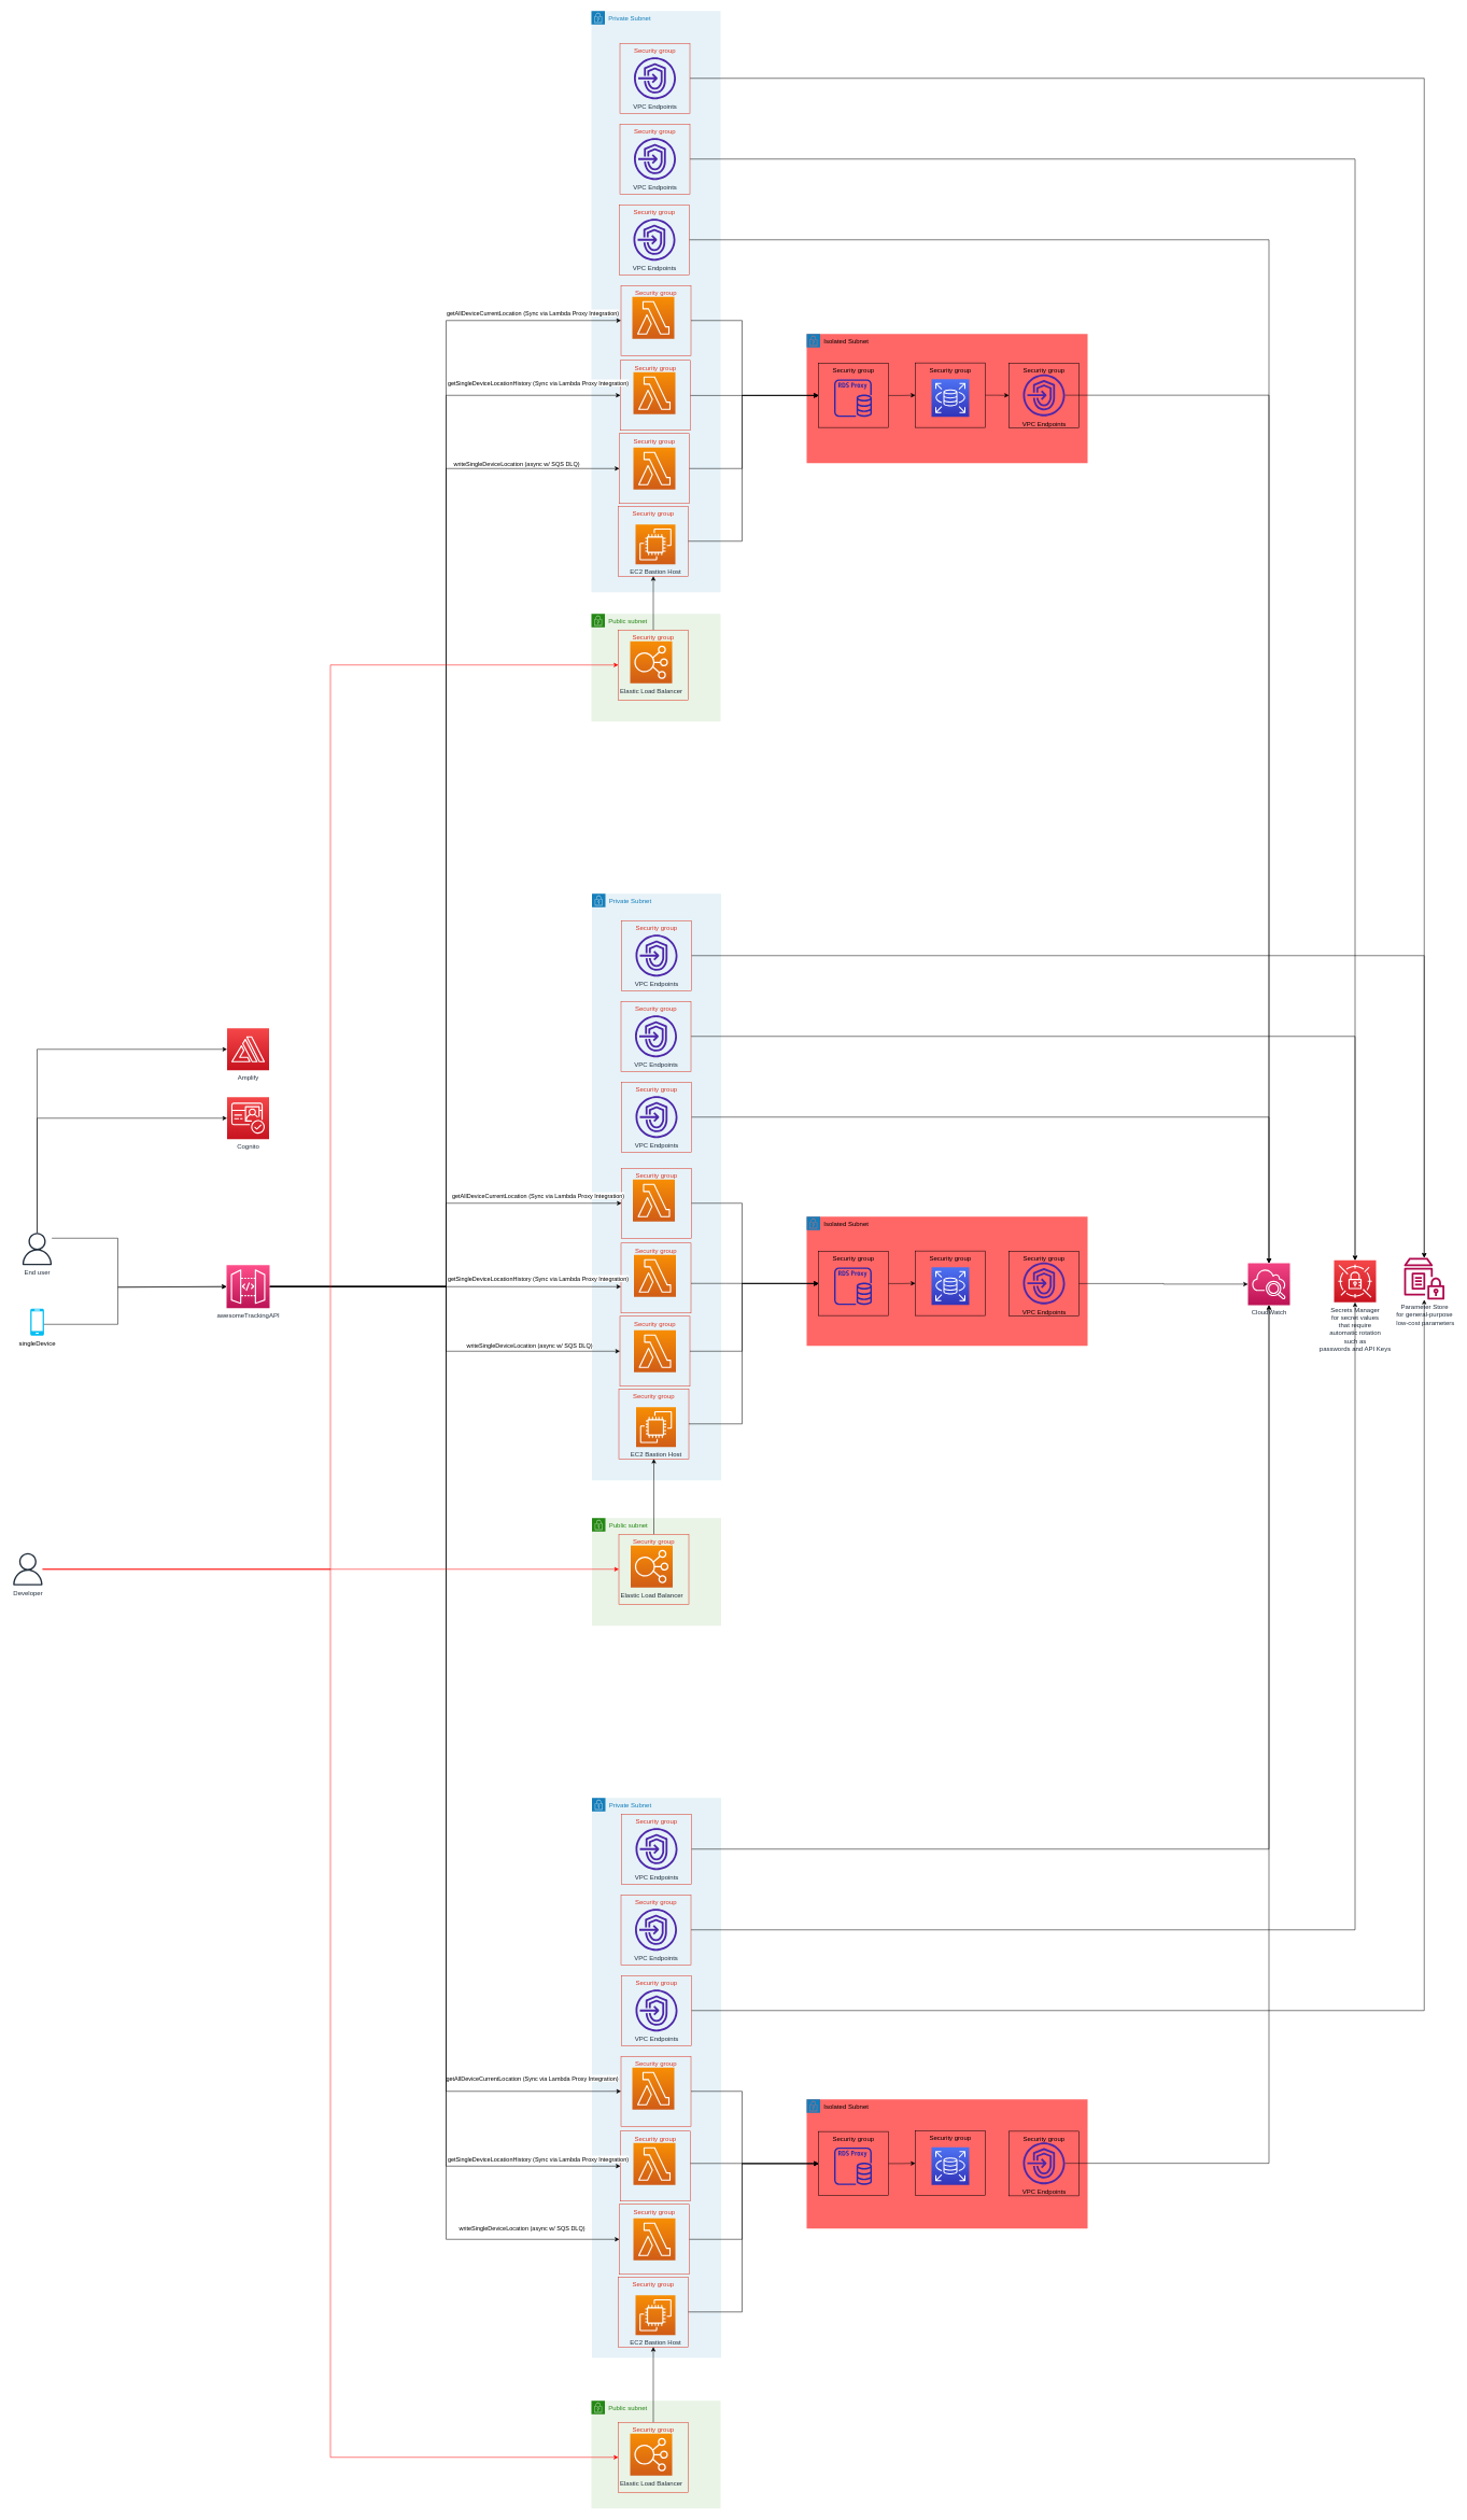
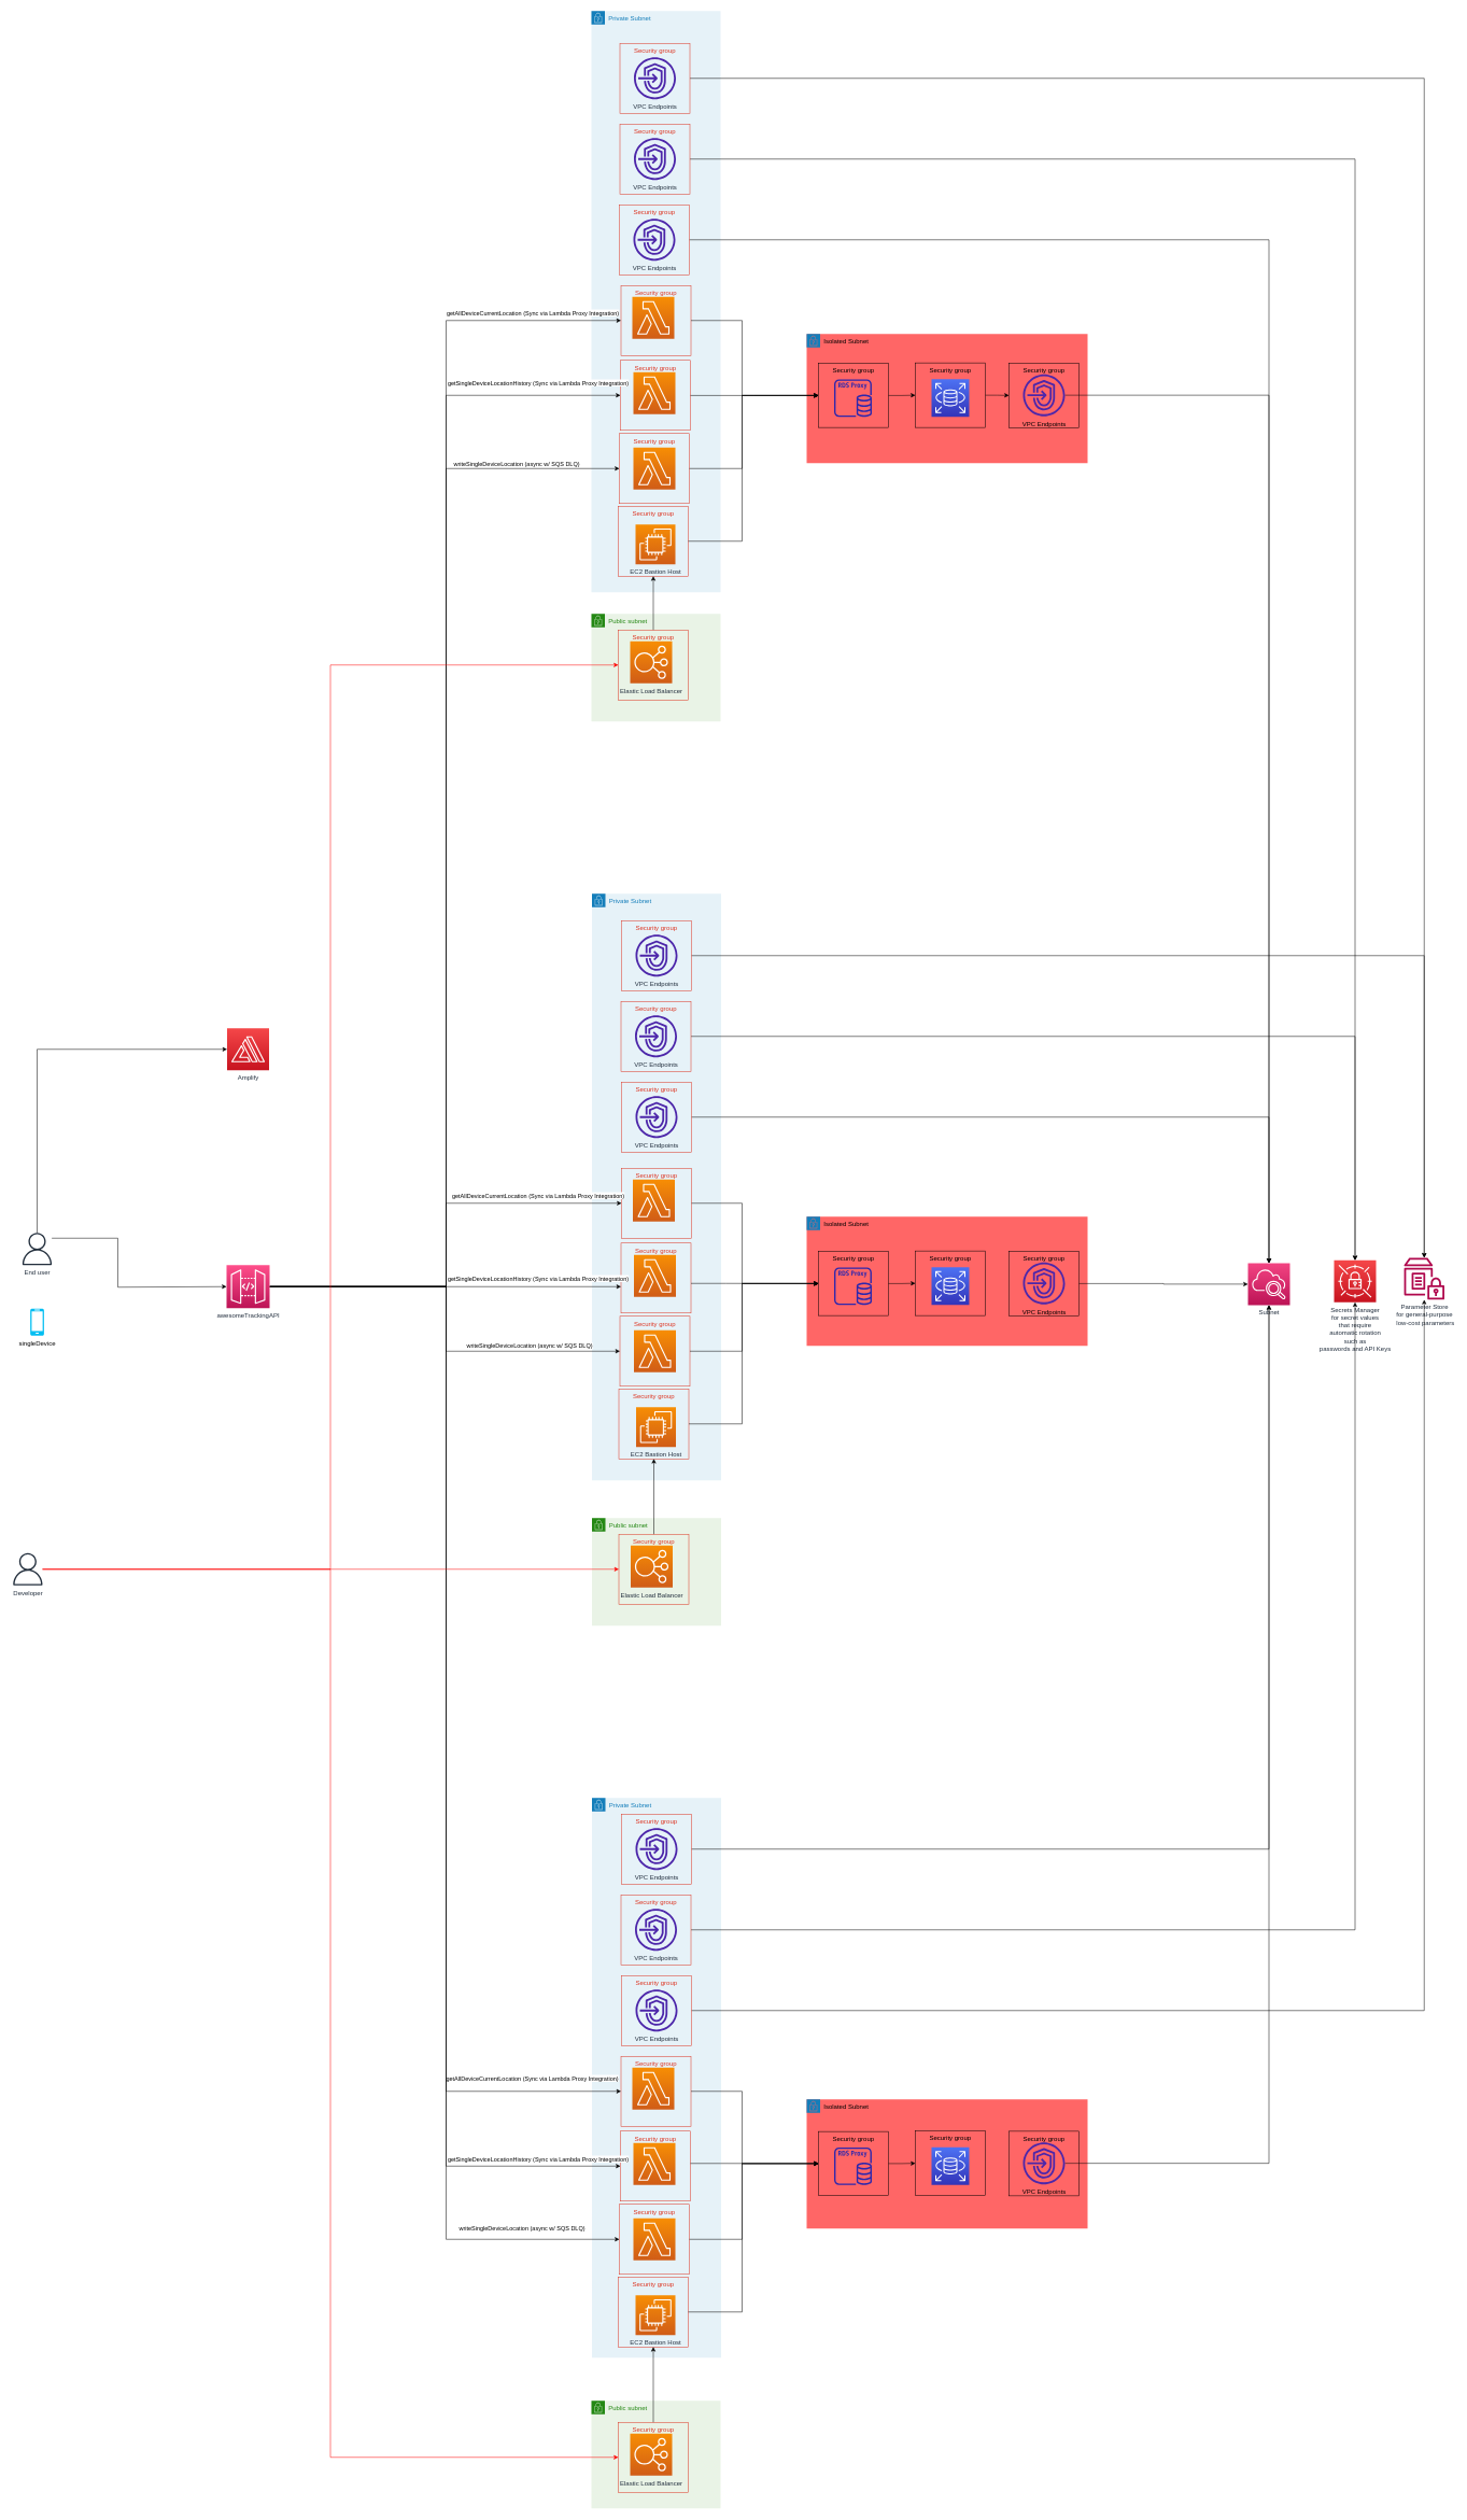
- <mxCell id="58" style="edgeStyle=orthogonalEdgeStyle;rounded=0;orthogonalLoop=1;jettySize=auto;html=1;entryX=0;entryY=0.5;entryDx=0;entryDy=0;entryPerimeter=0;strokeColor=#000000;fillColor=#00FF00;" parent="2" source="56" target="57" edge="1"><mxGeometry relative="1" as="geometry"><Array as="points"><mxPoint x="47.25" y="2057" /></Array></mxGeometry></mxCell>
- <mxCell id="57" value="Cognito" style="sketch=0;points=[[0,0,0],[0.25,0,0],[0.5,0,0],[0.75,0,0],[1,0,0],[0,1,0],[0.25,1,0],[0.5,1,0],[0.75,1,0],[1,1,0],[0,0.25,0],[0,0.5,0],[0,0.75,0],[1,0.25,0],[1,0.5,0],[1,0.75,0]];outlineConnect=0;fontColor=#232F3E;gradientColor=#F54749;gradientDirection=north;fillColor=#C7131F;strokeColor=#ffffff;dashed=0;verticalLabelPosition=bottom;verticalAlign=top;align=center;html=1;fontSize=12;fontStyle=0;aspect=fixed;shape=mxgraph.aws4.resourceIcon;resIcon=mxgraph.aws4.cognito;" parent="2" vertex="1"><mxGeometry x="400.25" y="2018" width="78" height="78" as="geometry" /></mxCell>
- <mxCell id="73" value="CloudWatch" style="sketch=0;points=[[0,0,0],[0.25,0,0],[0.5,0,0],[0.75,0,0],[1,0,0],[0,1,0],[0.25,1,0],[0.5,1,0],[0.75,1,0],[1,1,0],[0,0.25,0],[0,0.5,0],[0,0.75,0],[1,0.25,0],[1,0.5,0],[1,0.75,0]];points=[[0,0,0],[0.25,0,0],[0.5,0,0],[0.75,0,0],[1,0,0],[0,1,0],[0.25,1,0],[0.5,1,0],[0.75,1,0],[1,1,0],[0,0.25,0],[0,0.5,0],[0,0.75,0],[1,0.25,0],[1,0.5,0],[1,0.75,0]];outlineConnect=0;fontColor=#232F3E;gradientColor=#F34482;gradientDirection=north;fillColor=#BC1356;strokeColor=#ffffff;dashed=0;verticalLabelPosition=bottom;verticalAlign=top;align=center;html=1;fontSize=12;fontStyle=0;aspect=fixed;shape=mxgraph.aws4.resourceIcon;resIcon=mxgraph.aws4.cloudwatch_2;" parent="2" vertex="1"><mxGeometry x="2297.25" y="2326.25" width="78" height="78" as="geometry" /></mxCell>
+ <mxCell id="73" value="Subnet" style="sketch=0;points=[[0,0,0],[0.25,0,0],[0.5,0,0],[0.75,0,0],[1,0,0],[0,1,0],[0.25,1,0],[0.5,1,0],[0.75,1,0],[1,1,0],[0,0.25,0],[0,0.5,0],[0,0.75,0],[1,0.25,0],[1,0.5,0],[1,0.75,0]];points=[[0,0,0],[0.25,0,0],[0.5,0,0],[0.75,0,0],[1,0,0],[0,1,0],[0.25,1,0],[0.5,1,0],[0.75,1,0],[1,1,0],[0,0.25,0],[0,0.5,0],[0,0.75,0],[1,0.25,0],[1,0.5,0],[1,0.75,0]];outlineConnect=0;fontColor=#232F3E;gradientColor=#F34482;gradientDirection=north;fillColor=#BC1356;strokeColor=#ffffff;dashed=0;verticalLabelPosition=bottom;verticalAlign=top;align=center;html=1;fontSize=12;fontStyle=0;aspect=fixed;shape=mxgraph.aws4.resourceIcon;resIcon=mxgraph.aws4.cloudwatch_2;" parent="2" vertex="1"><mxGeometry x="2297.25" y="2326.25" width="78" height="78" as="geometry" /></mxCell>
- <mxCell id="63" style="edgeStyle=orthogonalEdgeStyle;rounded=0;orthogonalLoop=1;jettySize=auto;html=1;entryX=0;entryY=0.5;entryDx=0;entryDy=0;entryPerimeter=0;fontColor=#000000;" parent="2" source="55" target="62" edge="1"><mxGeometry relative="1" as="geometry"><Array as="points"><mxPoint x="197.25" y="2440" /><mxPoint x="197.25" y="2371" /></Array></mxGeometry></mxCell>
